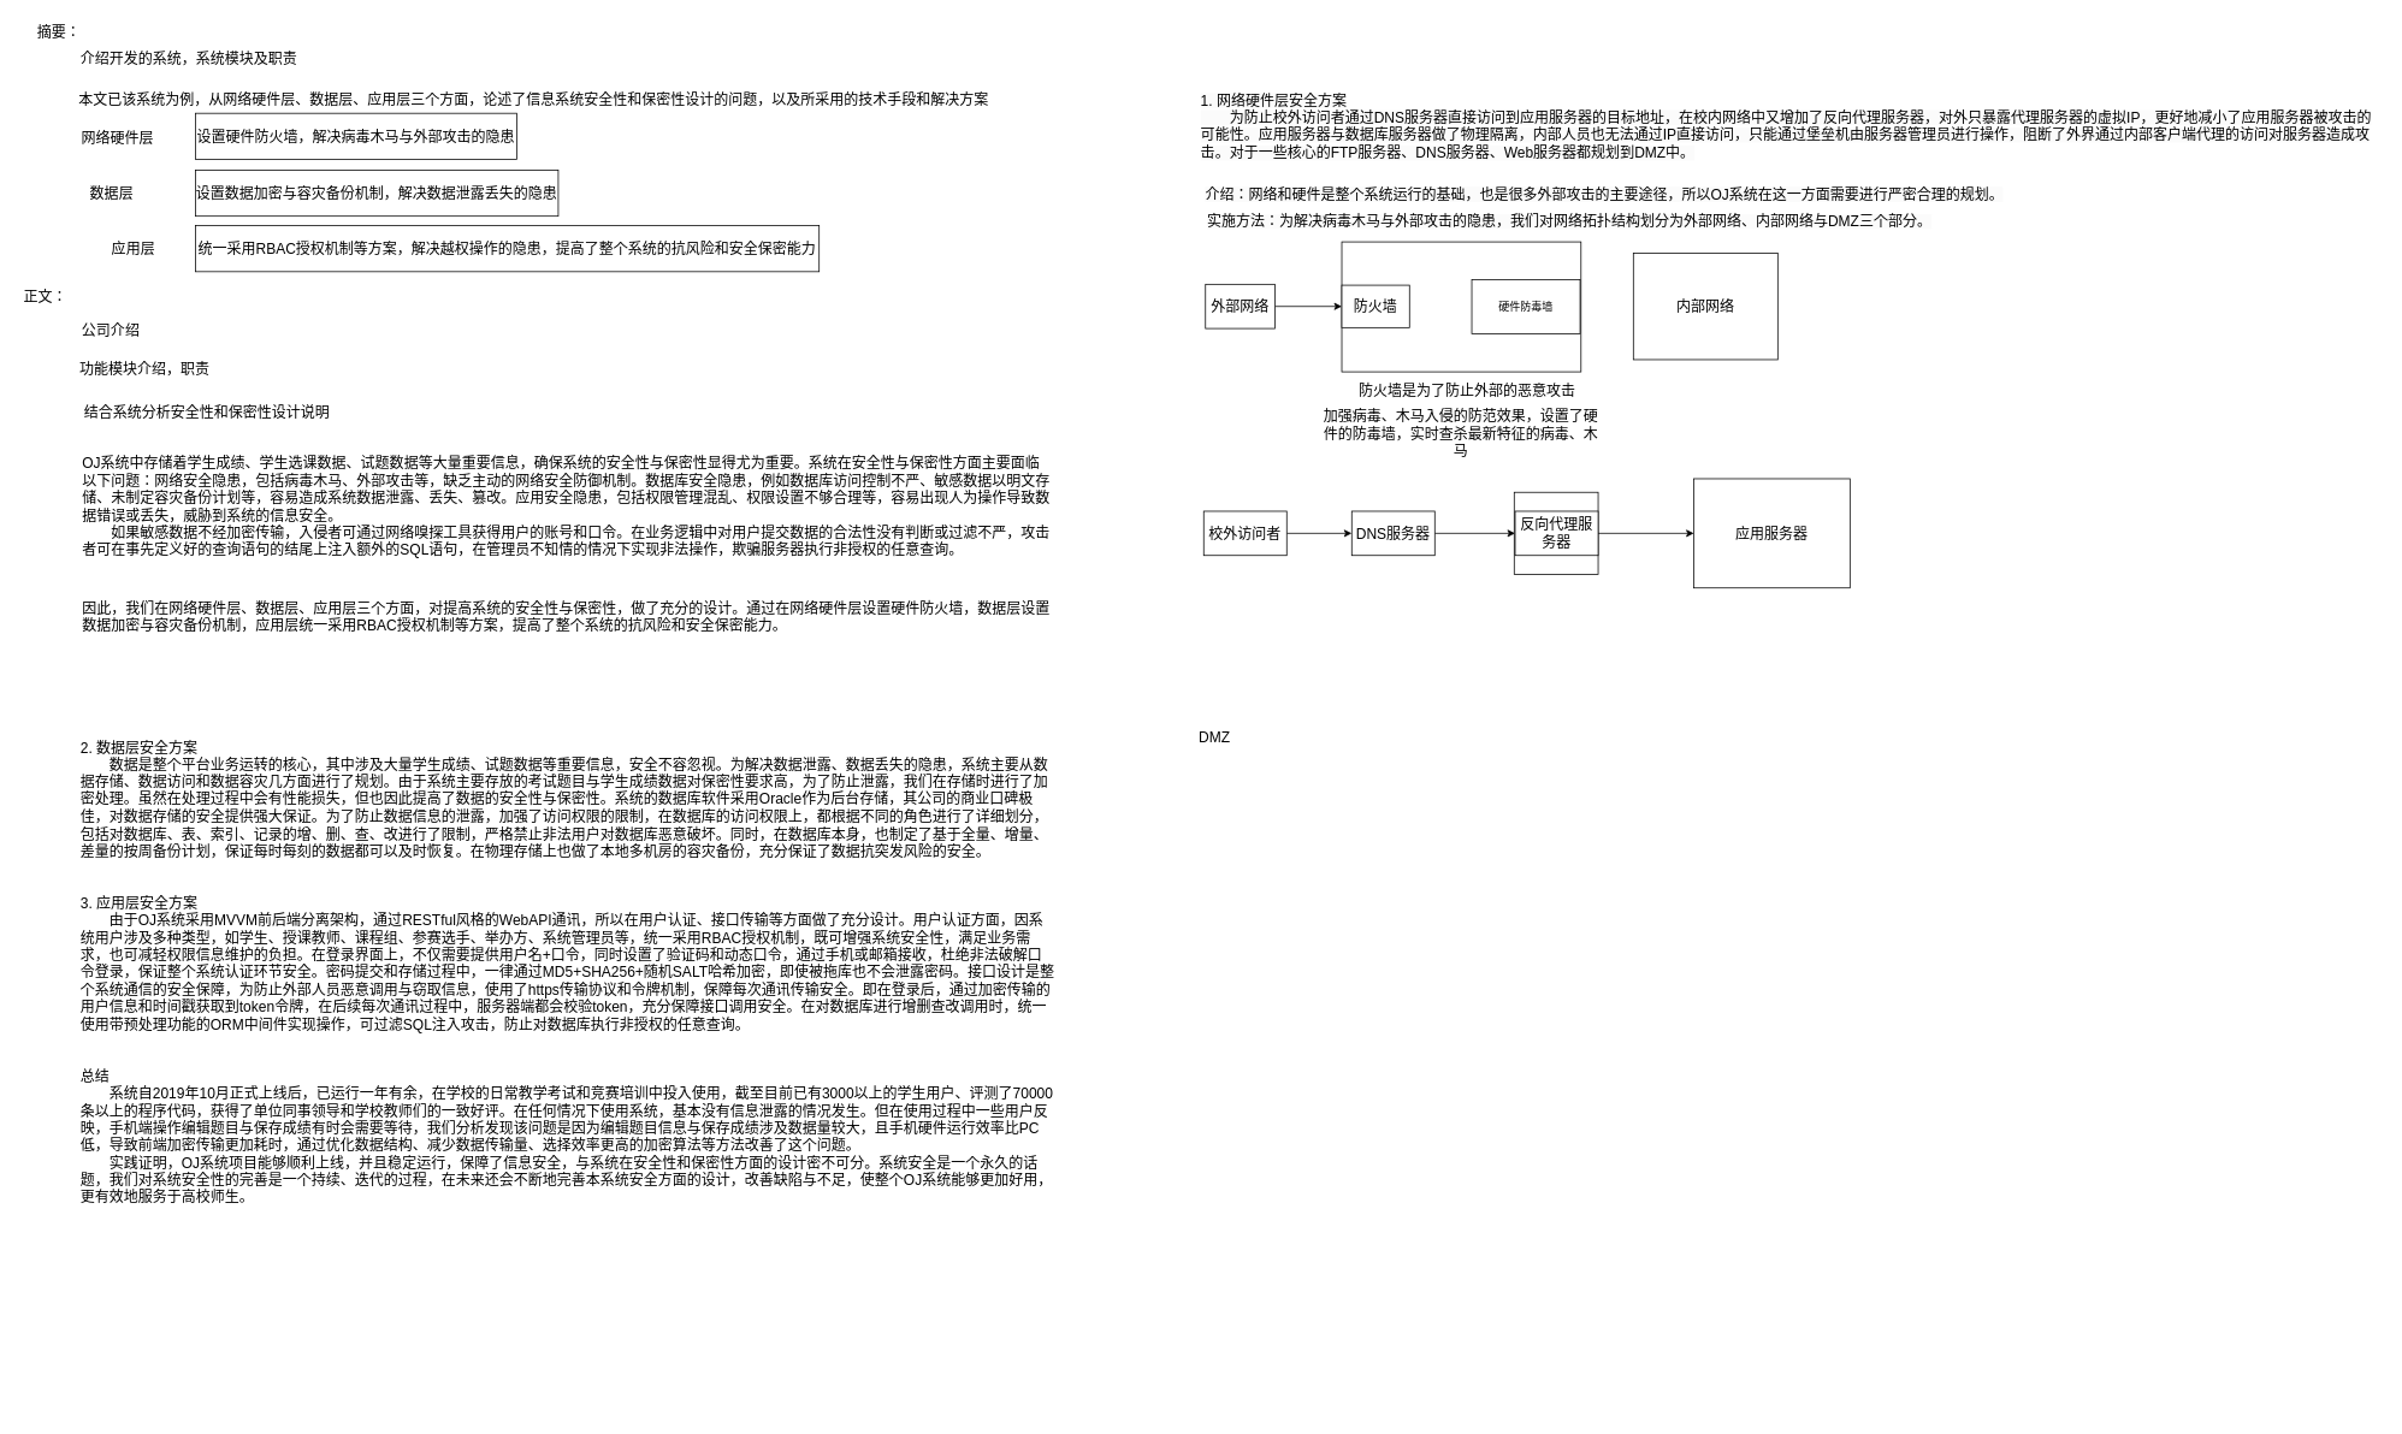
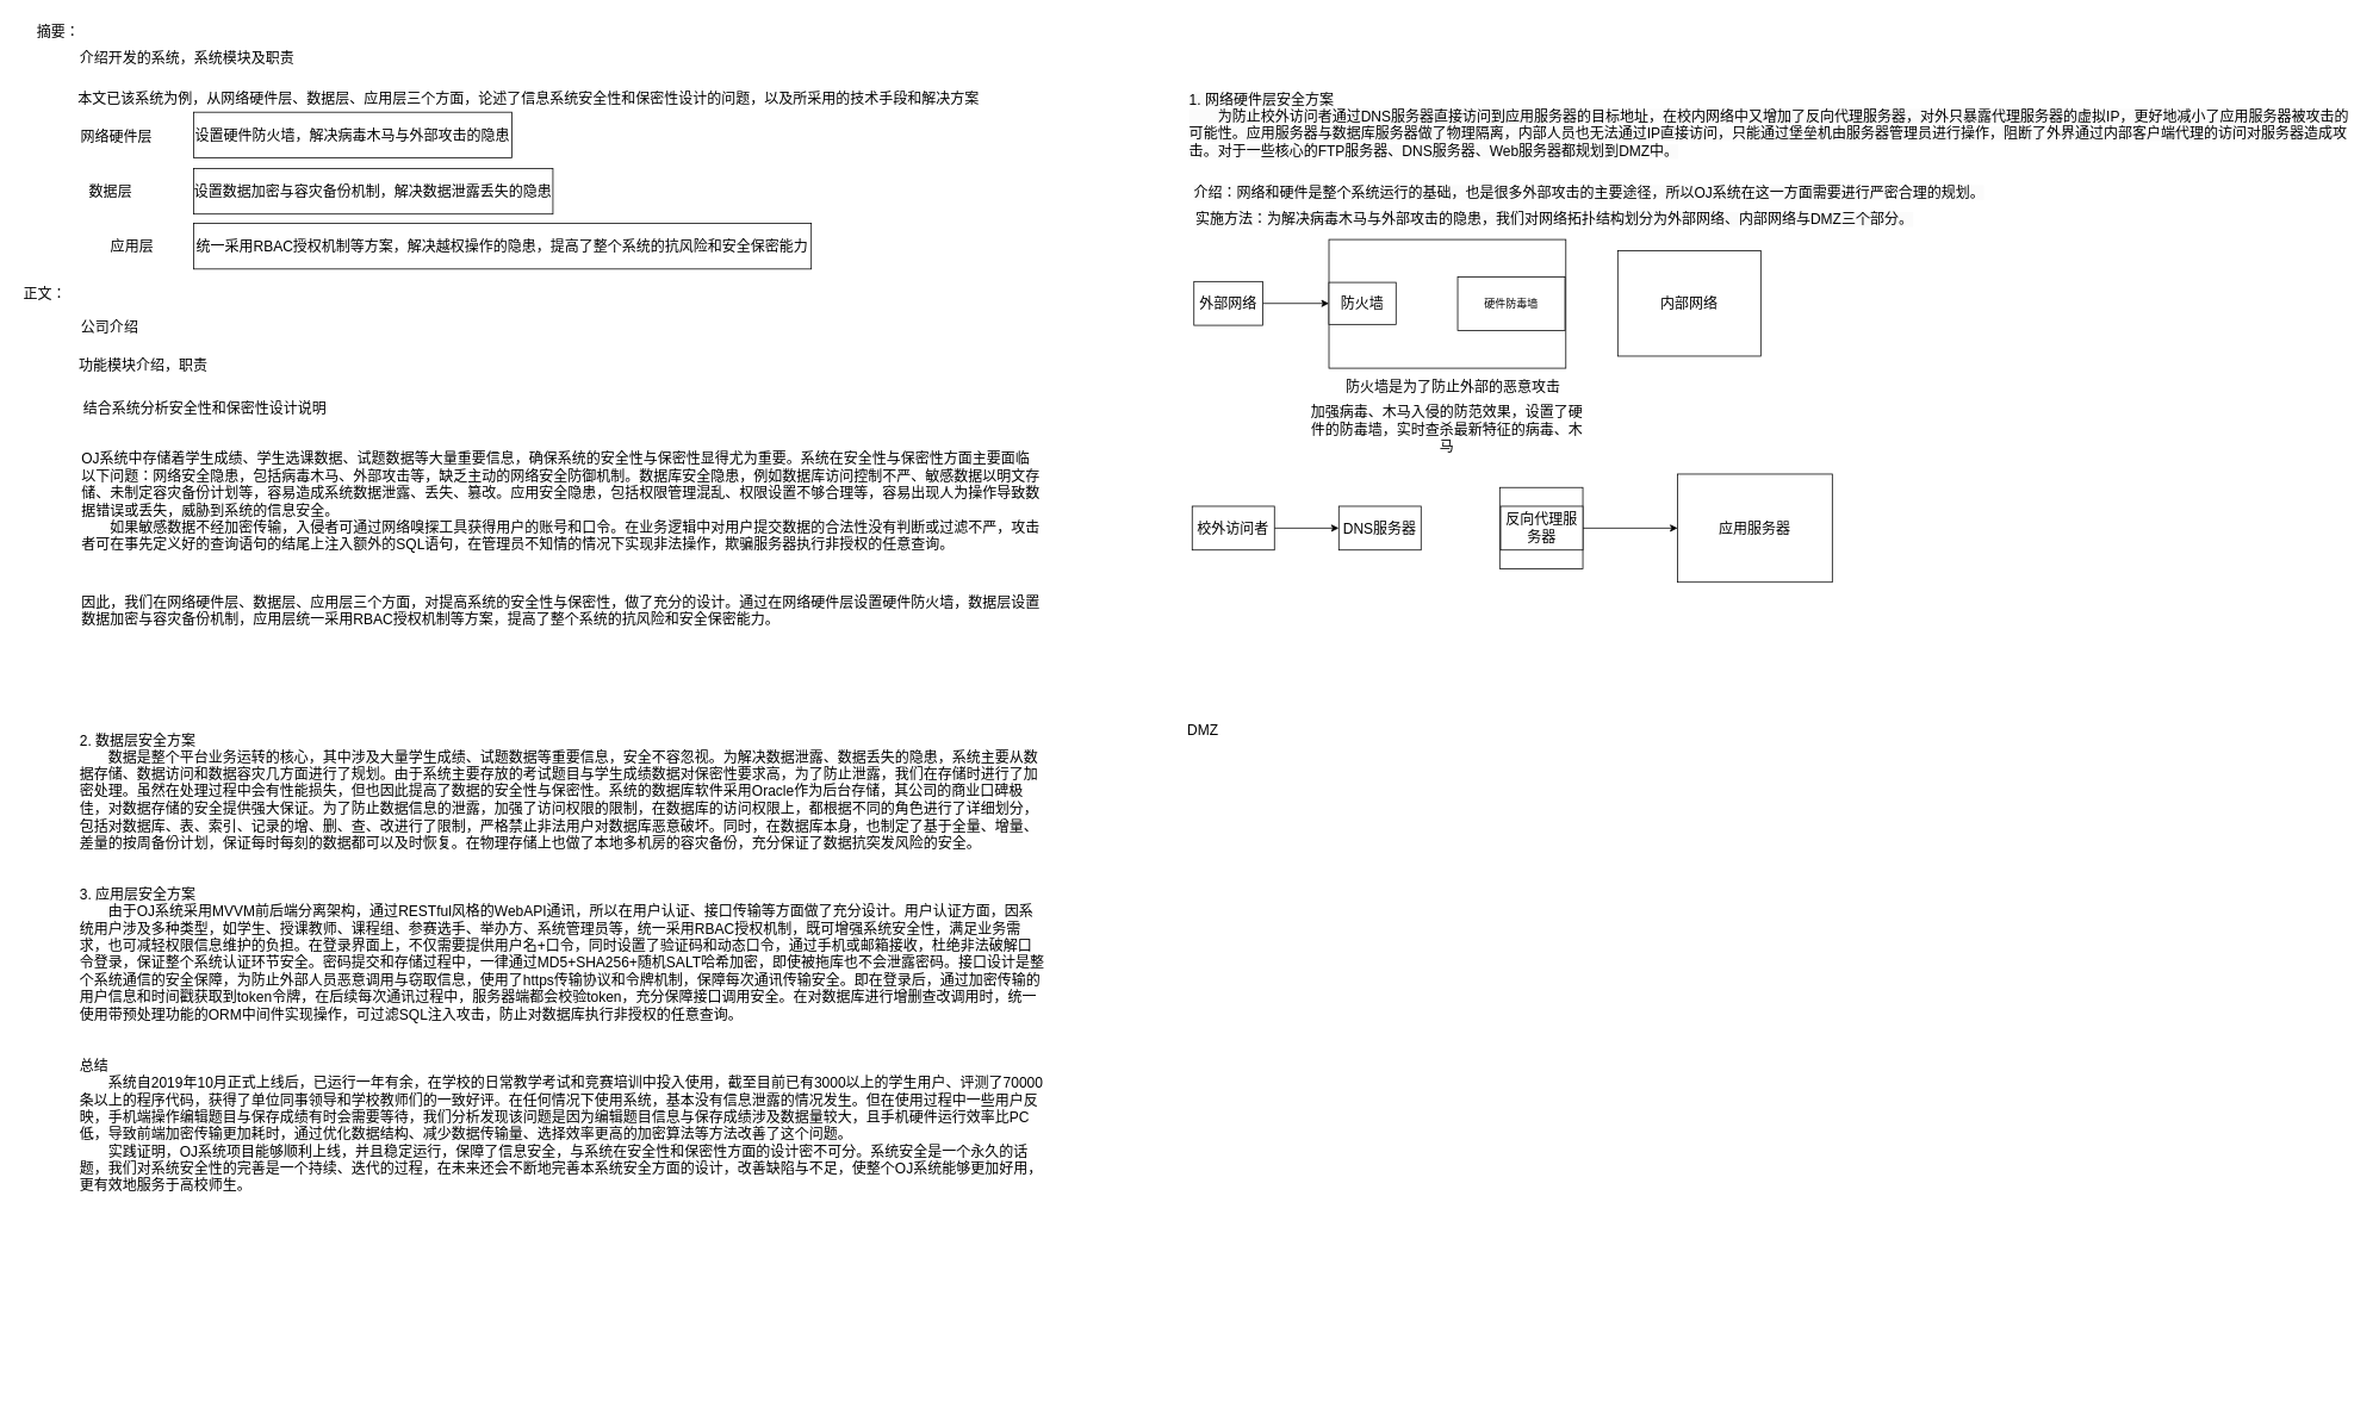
- <mxCell id="32" value="" style="edgeStyle=orthogonalEdgeStyle;rounded=0;orthogonalLoop=1;jettySize=auto;html=1;" edge="1" parent="1" source="33" target="37"><mxGeometry relative="1" as="geometry" /></mxCell>
